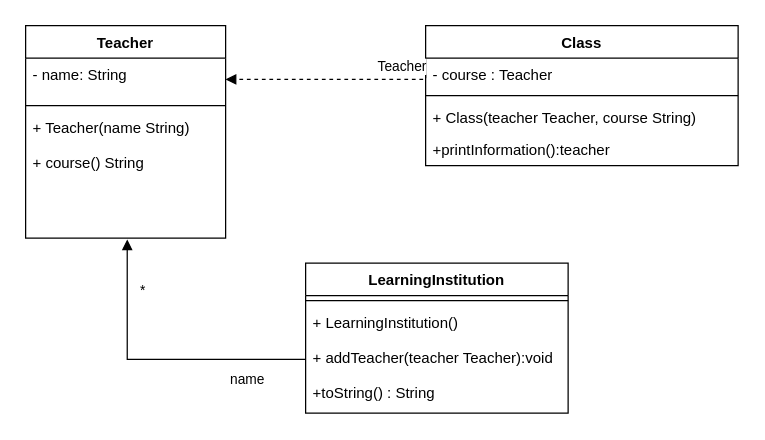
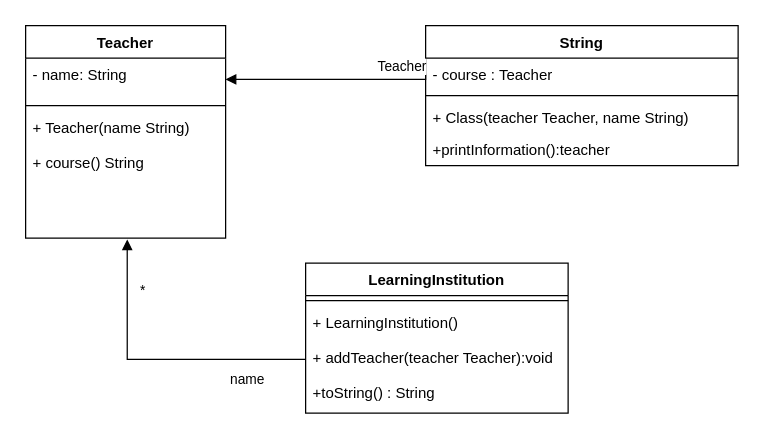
- <mxCell id="6" value="Class" style="swimlane;fontStyle=1;align=center;verticalAlign=top;childLayout=stackLayout;horizontal=1;startSize=26;horizontalStack=0;resizeParent=1;resizeParentMax=0;resizeLast=0;collapsible=1;marginBottom=0;" vertex="1" parent="1"><mxGeometry x="340" y="20" width="250" height="112" as="geometry"><mxRectangle x="430" y="120" width="70" height="30" as="alternateBounds" /></mxGeometry></mxCell>
+ <mxCell id="6" value="String" style="swimlane;fontStyle=1;align=center;verticalAlign=top;childLayout=stackLayout;horizontal=1;startSize=26;horizontalStack=0;resizeParent=1;resizeParentMax=0;resizeLast=0;collapsible=1;marginBottom=0;" vertex="1" parent="1"><mxGeometry x="340" y="20" width="250" height="112" as="geometry"><mxRectangle x="430" y="120" width="70" height="30" as="alternateBounds" /></mxGeometry></mxCell>
- <mxCell id="11" value="Teacher" style="endArrow=block;endFill=1;html=1;edgeStyle=orthogonalEdgeStyle;align=left;verticalAlign=top;rounded=0;entryX=1;entryY=0.5;entryDx=0;entryDy=0;exitX=0;exitY=0.5;exitDx=0;exitDy=0;dashed=1;" edge="1" parent="1" source="7" target="3"><mxGeometry x="-0.463" y="-23" relative="1" as="geometry"><mxPoint x="290" y="63" as="sourcePoint" /><mxPoint x="240" y="62.5" as="targetPoint" /><Array as="points"><mxPoint x="340" y="63" /></Array><mxPoint as="offset" /></mxGeometry></mxCell>
+ <mxCell id="11" value="Teacher" style="endArrow=block;endFill=1;html=1;edgeStyle=orthogonalEdgeStyle;align=left;verticalAlign=top;rounded=0;entryX=1;entryY=0.5;entryDx=0;entryDy=0;exitX=0;exitY=0.5;exitDx=0;exitDy=0;" edge="1" parent="1" source="7" target="3"><mxGeometry x="-0.463" y="-23" relative="1" as="geometry"><mxPoint x="290" y="63" as="sourcePoint" /><mxPoint x="240" y="62.5" as="targetPoint" /><Array as="points"><mxPoint x="340" y="63" /></Array><mxPoint as="offset" /></mxGeometry></mxCell>
- <mxCell id="9" value="+ Class(teacher Teacher, course String)" style="text;strokeColor=none;fillColor=none;align=left;verticalAlign=top;spacingLeft=4;spacingRight=4;overflow=hidden;rotatable=0;points=[[0,0.5],[1,0.5]];portConstraint=eastwest;" vertex="1" parent="6"><mxGeometry y="60" width="250" height="26" as="geometry" /></mxCell>
+ <mxCell id="9" value="+ Class(teacher Teacher, name String)" style="text;strokeColor=none;fillColor=none;align=left;verticalAlign=top;spacingLeft=4;spacingRight=4;overflow=hidden;rotatable=0;points=[[0,0.5],[1,0.5]];portConstraint=eastwest;" vertex="1" parent="6"><mxGeometry y="60" width="250" height="26" as="geometry" /></mxCell>
